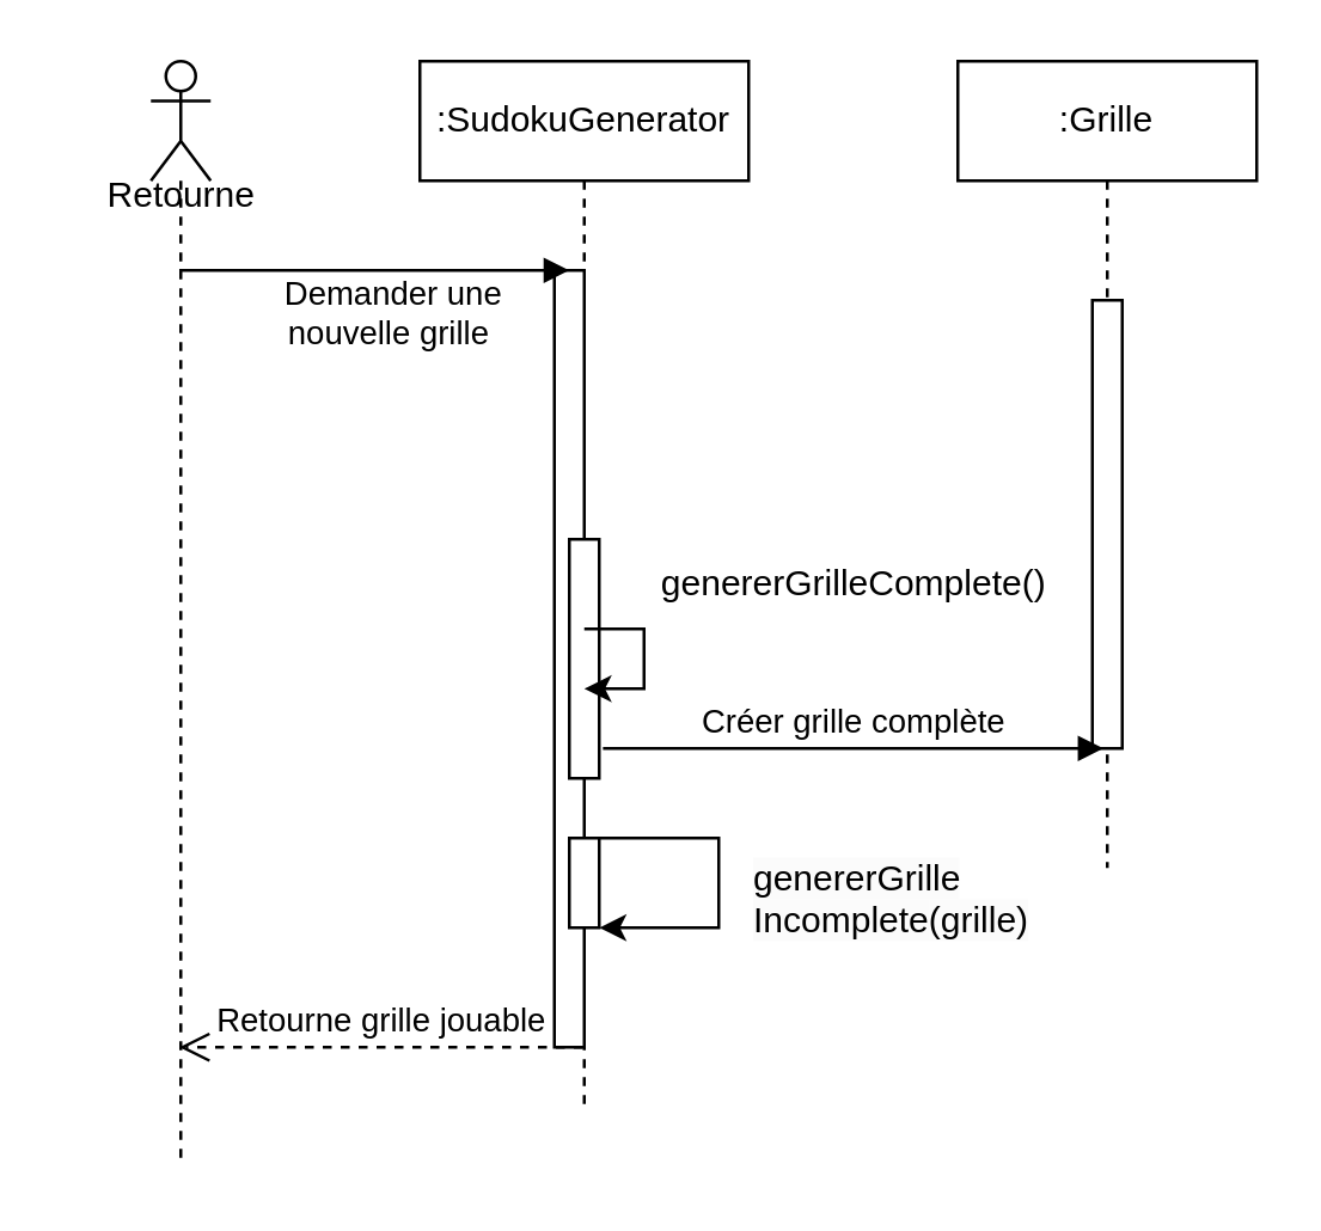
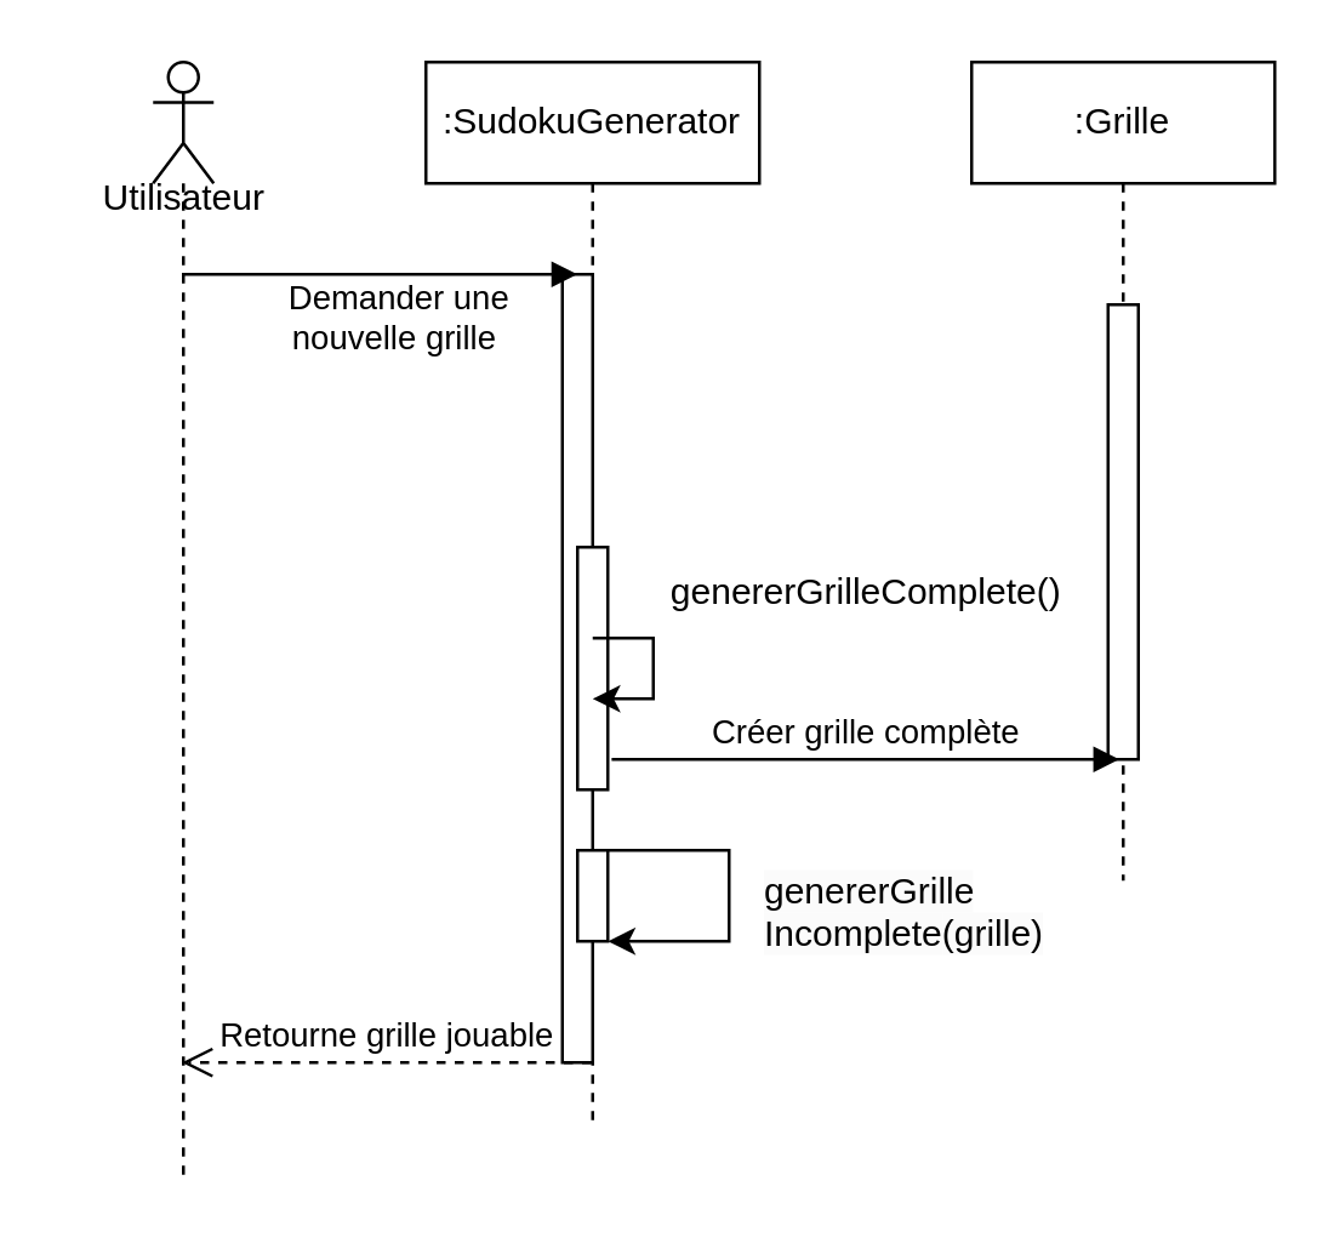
- <mxCell id="12" value="Retourne" style="text;html=1;align=center;verticalAlign=middle;resizable=0;points=[];autosize=1;strokeColor=none;fillColor=none;" vertex="1" parent="1"><mxGeometry x="20" y="50" width="80" height="30" as="geometry" /></mxCell>
+ <mxCell id="12" value="Utilisateur" style="text;html=1;align=center;verticalAlign=middle;resizable=0;points=[];autosize=1;strokeColor=none;fillColor=none;" vertex="1" parent="1"><mxGeometry x="20" y="50" width="80" height="30" as="geometry" /></mxCell>
